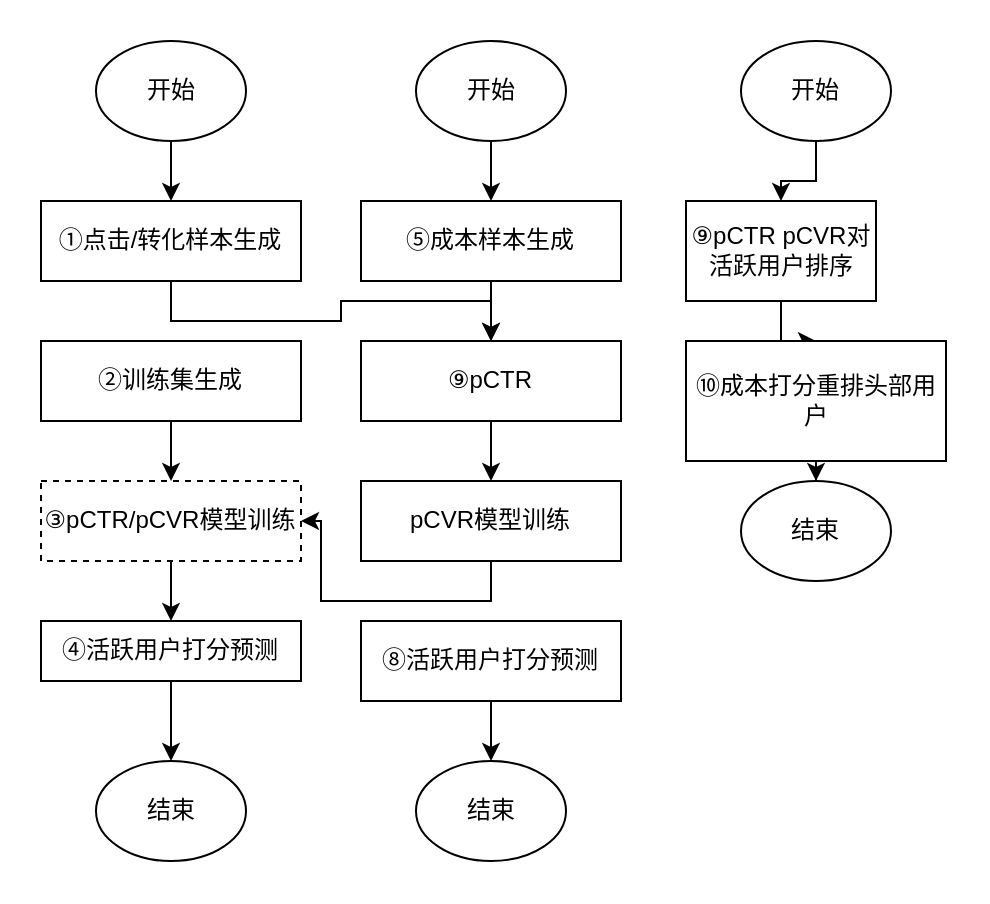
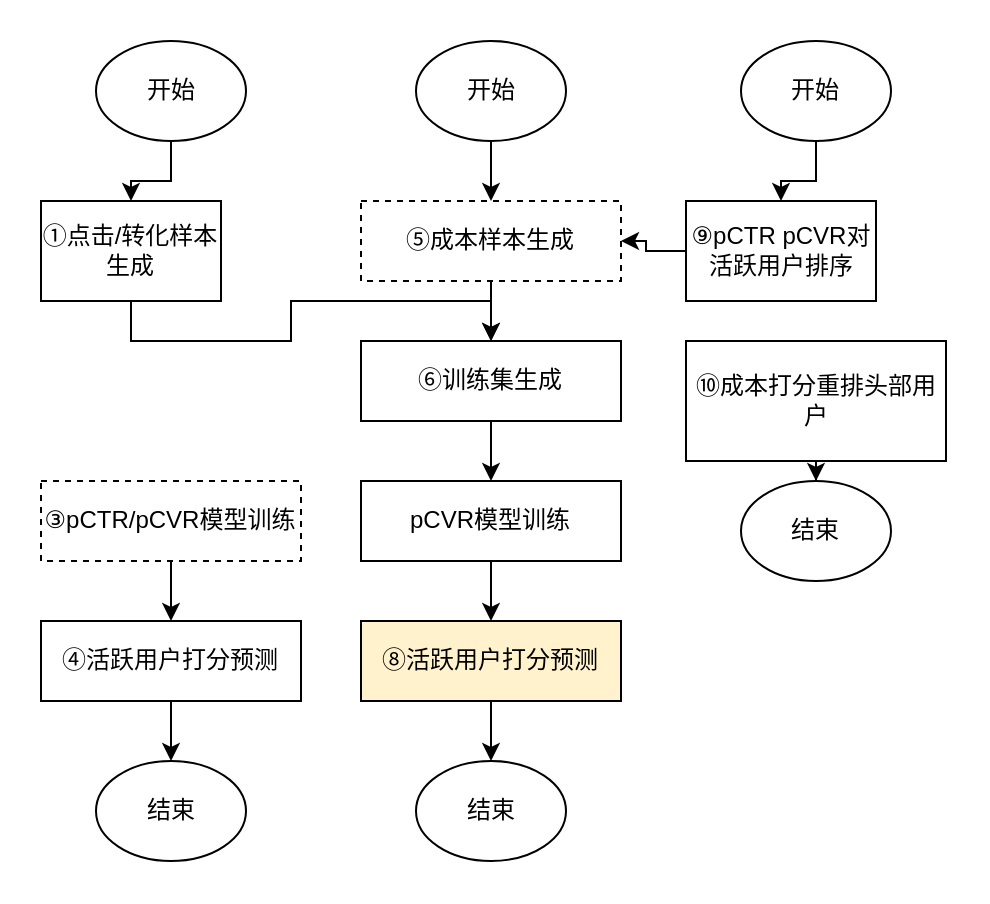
- <mxCell id="4" value="①点击/转化样本生成" style="rounded=0;whiteSpace=wrap;html=1;" parent="1" vertex="1"><mxGeometry x="20" y="100" width="130" height="40" as="geometry" /></mxCell>
+ <mxCell id="4" value="①点击/转化样本生成" style="rounded=0;whiteSpace=wrap;html=1;" parent="1" vertex="1"><mxGeometry x="20" y="100" width="90" height="50" as="geometry" /></mxCell>
- <mxCell id="6" value="⑤成本样本生成" style="rounded=0;whiteSpace=wrap;html=1;" parent="1" vertex="1"><mxGeometry x="180" y="100" width="130" height="40" as="geometry" /></mxCell>
+ <mxCell id="6" value="⑤成本样本生成" style="rounded=0;whiteSpace=wrap;html=1;dashed=1;" parent="1" vertex="1"><mxGeometry x="180" y="100" width="130" height="40" as="geometry" /></mxCell>
- <mxCell id="27" value="" style="edgeStyle=orthogonalEdgeStyle;rounded=0;orthogonalLoop=1;jettySize=auto;html=1;" parent="1" source="28" target="30" edge="1"><mxGeometry relative="1" as="geometry" /></mxCell>
+ <mxCell id="27" value="" style="edgeStyle=orthogonalEdgeStyle;rounded=0;orthogonalLoop=1;jettySize=auto;html=1;" parent="1" source="28" target="6" edge="1"><mxGeometry relative="1" as="geometry" /></mxCell>
- <mxCell id="14" value="②训练集生成" style="rounded=0;whiteSpace=wrap;html=1;" parent="1" vertex="1"><mxGeometry x="20" y="170" width="130" height="40" as="geometry" /></mxCell>
- <mxCell id="21" value="⑨pCTR" style="rounded=0;whiteSpace=wrap;html=1;" parent="1" vertex="1"><mxGeometry x="180" y="170" width="130" height="40" as="geometry" /></mxCell>
+ <mxCell id="21" value="⑥训练集生成" style="rounded=0;whiteSpace=wrap;html=1;" parent="1" vertex="1"><mxGeometry x="180" y="170" width="130" height="40" as="geometry" /></mxCell>
- <mxCell id="13" style="edgeStyle=orthogonalEdgeStyle;rounded=0;orthogonalLoop=1;jettySize=auto;html=1;exitX=0.5;exitY=1;exitDx=0;exitDy=0;" parent="1" source="14" target="8" edge="1"><mxGeometry relative="1" as="geometry" /></mxCell>
- <mxCell id="9" style="edgeStyle=orthogonalEdgeStyle;rounded=0;orthogonalLoop=1;jettySize=auto;html=1;exitX=0.5;exitY=1;exitDx=0;exitDy=0;" parent="1" source="10" target="8" edge="1"><mxGeometry relative="1" as="geometry" /></mxCell>
+ <mxCell id="9" style="edgeStyle=orthogonalEdgeStyle;rounded=0;orthogonalLoop=1;jettySize=auto;html=1;exitX=0.5;exitY=1;exitDx=0;exitDy=0;entryX=0.5;entryY=0;entryDx=0;entryDy=0;" parent="1" source="10" target="23" edge="1"><mxGeometry relative="1" as="geometry" /></mxCell>
- <mxCell id="16" value="④活跃用户打分预测" style="rounded=0;whiteSpace=wrap;html=1;" parent="1" vertex="1"><mxGeometry x="20" y="310" width="130" height="30" as="geometry" /></mxCell>
+ <mxCell id="16" value="④活跃用户打分预测" style="rounded=0;whiteSpace=wrap;html=1;" parent="1" vertex="1"><mxGeometry x="20" y="310" width="130" height="40" as="geometry" /></mxCell>
- <mxCell id="23" value="⑧活跃用户打分预测" style="rounded=0;whiteSpace=wrap;html=1;" parent="1" vertex="1"><mxGeometry x="180" y="310" width="130" height="40" as="geometry" /></mxCell>
+ <mxCell id="23" value="⑧活跃用户打分预测" style="rounded=0;whiteSpace=wrap;html=1;fillColor=#fff2cc;" parent="1" vertex="1"><mxGeometry x="180" y="310" width="130" height="40" as="geometry" /></mxCell>
